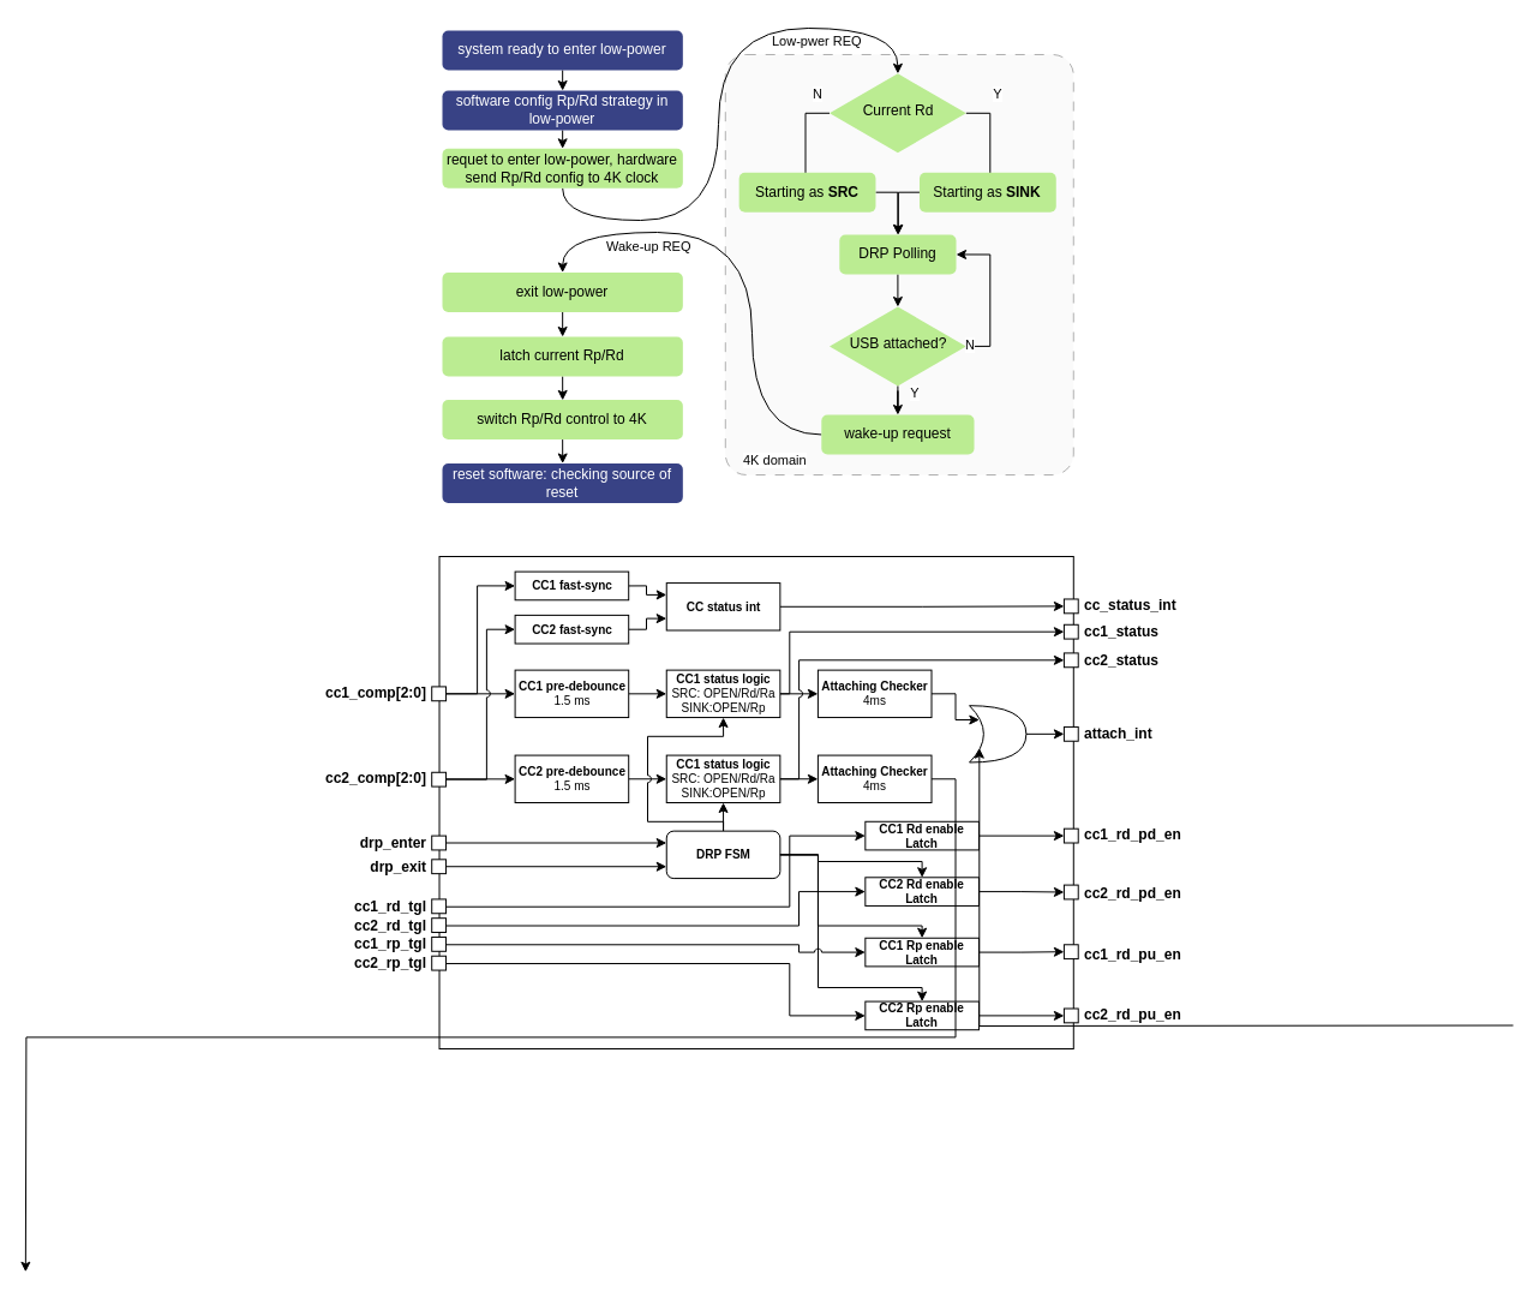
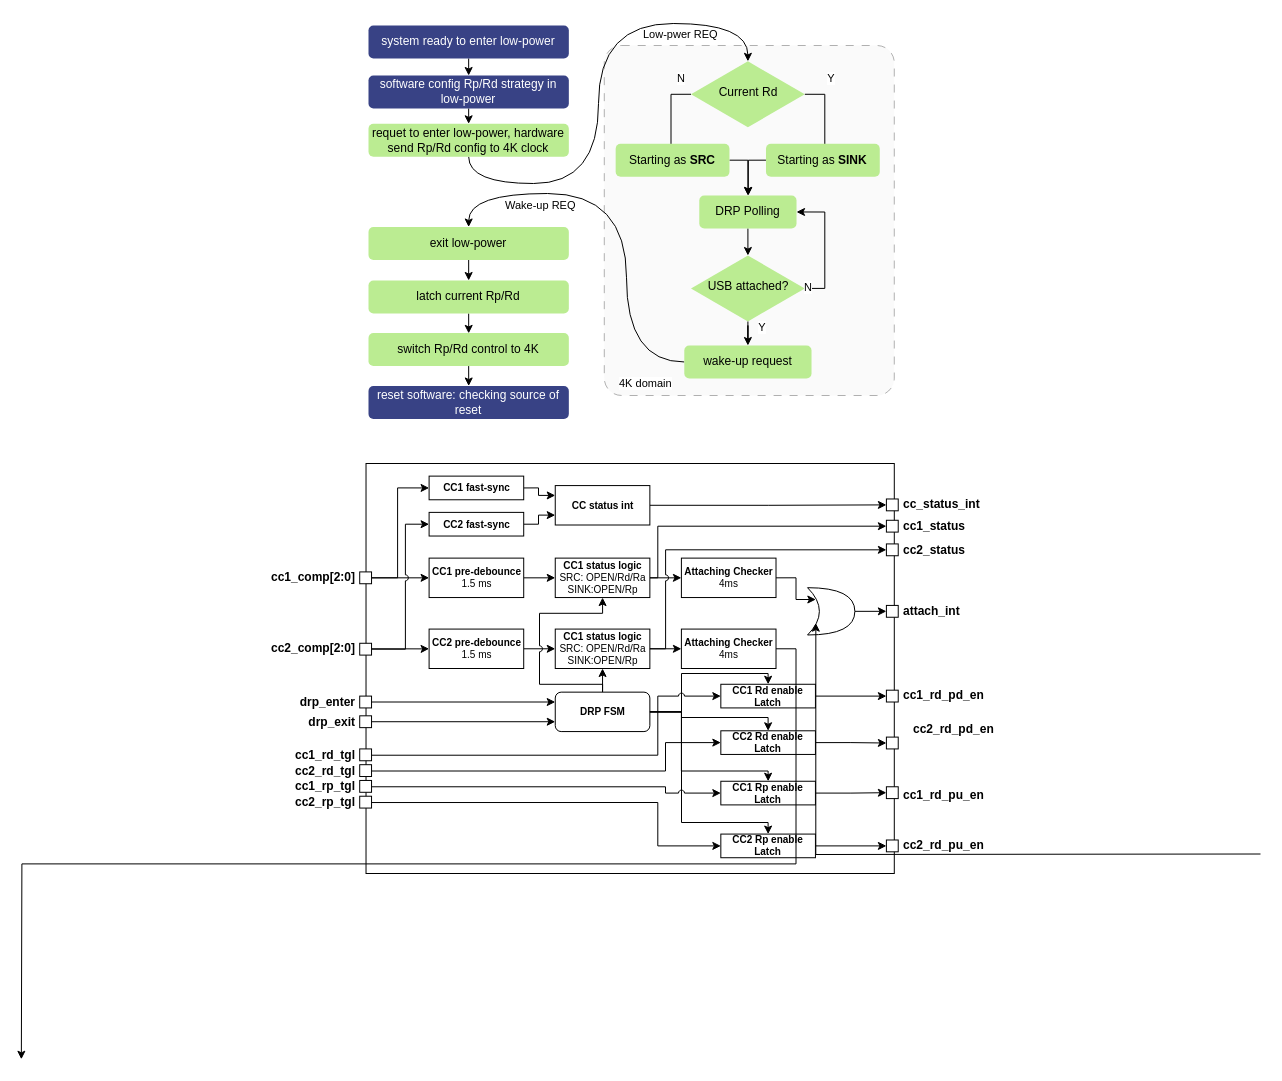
+ <mxCell id="21" style="edgeStyle=orthogonalEdgeStyle;rounded=0;orthogonalLoop=1;jettySize=auto;html=1;exitX=1;exitY=0.5;exitDx=0;exitDy=0;entryX=0.5;entryY=0;entryDx=0;entryDy=0;fontSize=10;" edge="1" parent="1" source="23" target="31"><mxGeometry relative="1" as="geometry"><mxPoint x="680.903" y="711.365" as="targetPoint" /><Array as="points"><mxPoint x="681" y="711" /><mxPoint x="681" y="673" /><mxPoint x="768" y="673" /></Array></mxGeometry></mxCell>
- <mxCell id="80" value="cc2_rd_pd_en" style="text;html=1;align=left;verticalAlign=middle;whiteSpace=wrap;rounded=0;fontStyle=1" vertex="1" parent="1"><mxGeometry x="900.884" y="732.654" width="78.846" height="23.654" as="geometry" /></mxCell>
+ <mxCell id="80" value="cc2_rd_pd_en" style="text;html=1;align=left;verticalAlign=middle;whiteSpace=wrap;rounded=0;fontStyle=1" vertex="1" parent="1"><mxGeometry x="910.884" y="717.654" width="78.846" height="23.654" as="geometry" /></mxCell>
